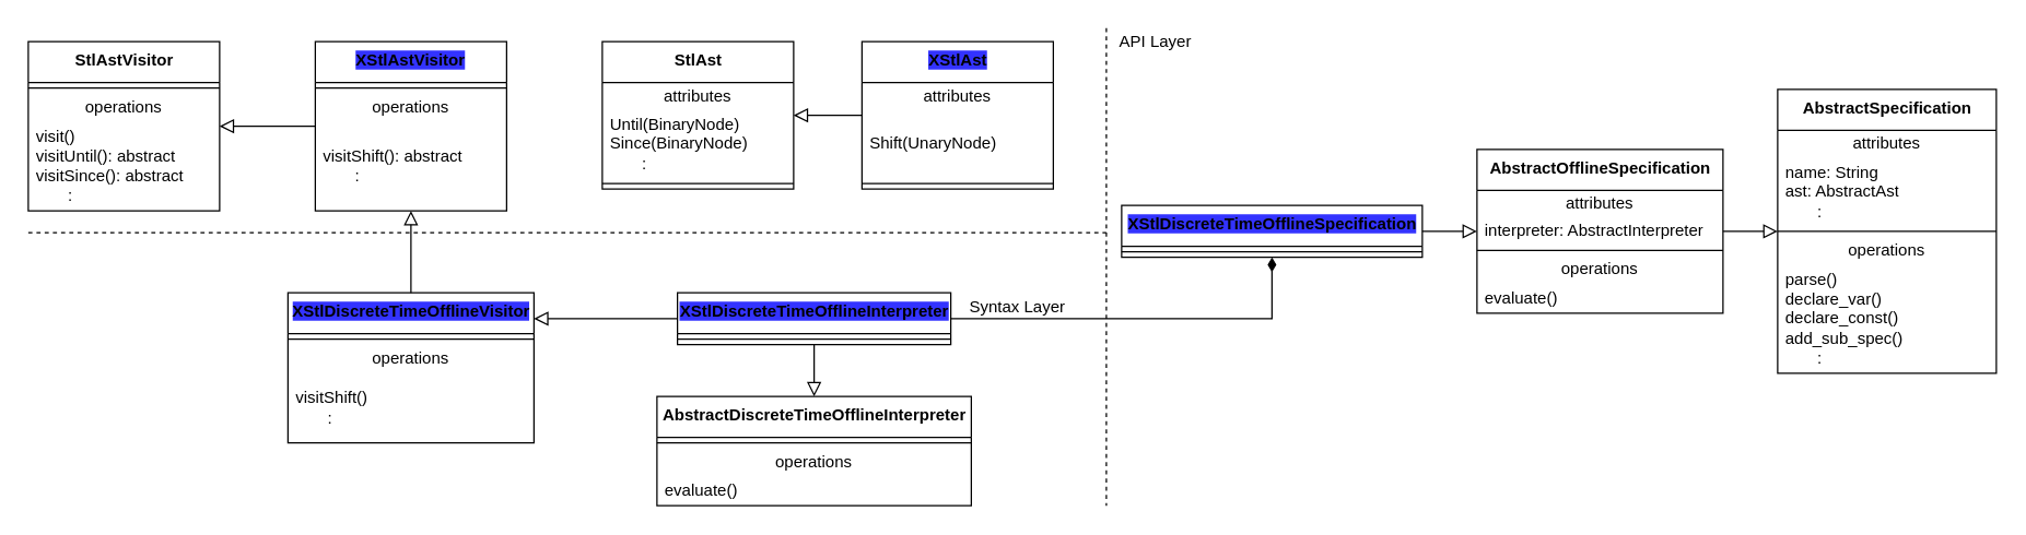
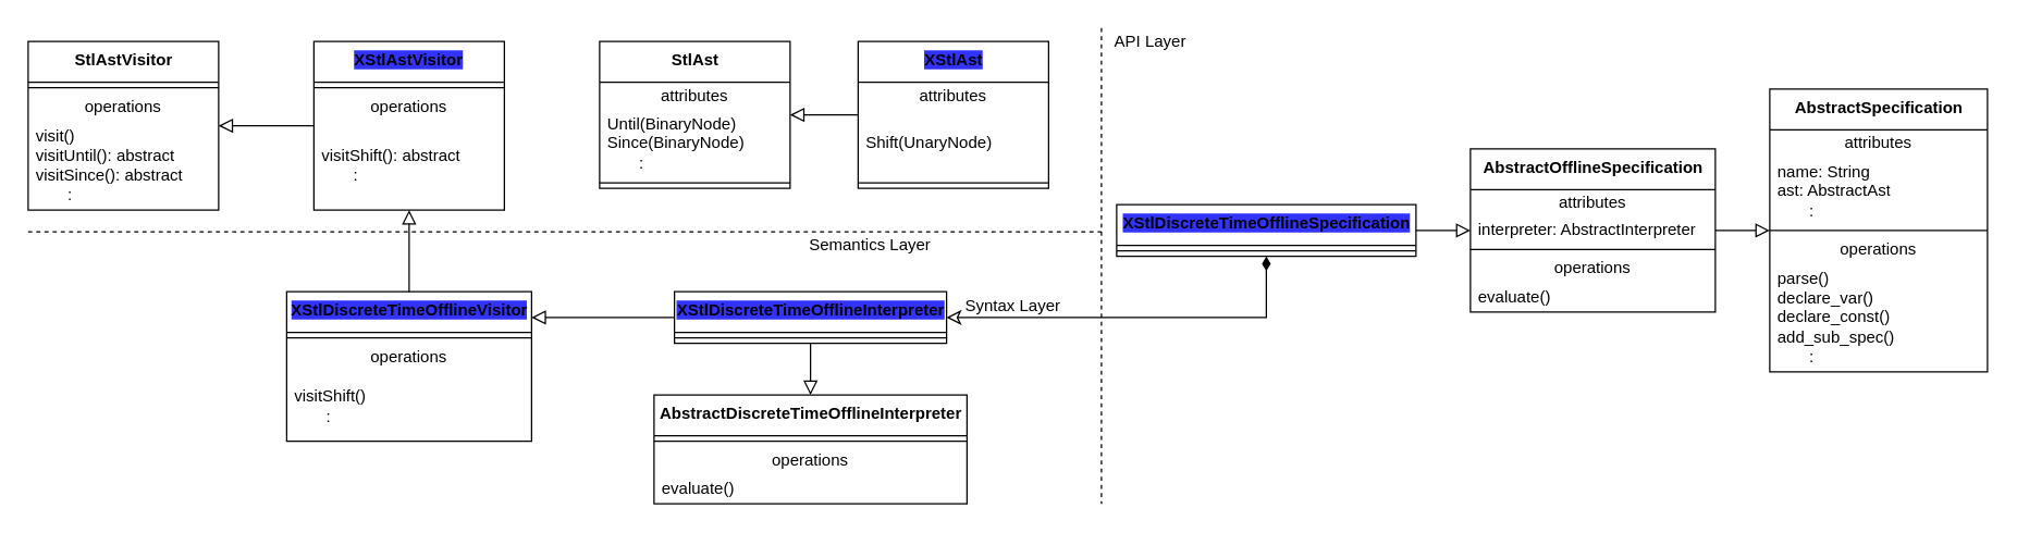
+ <mxCell id="32" value="Semantics Layer" style="text;html=1;strokeColor=none;fillColor=none;align=center;verticalAlign=middle;whiteSpace=wrap;rounded=0;" parent="1" vertex="1"><mxGeometry x="588.82" y="170" width="100" height="20" as="geometry" /></mxCell>
- <mxCell id="27" value="" style="endArrow=none;startArrow=diamondThin;endFill=0;startFill=1;html=1;verticalAlign=bottom;labelBackgroundColor=none;strokeWidth=1;startSize=8;endSize=8;edgeStyle=elbowEdgeStyle;elbow=vertical;rounded=0;exitX=0.5;exitY=1;exitDx=0;exitDy=0;" parent="1" source="28" target="2" edge="1"><mxGeometry width="160" relative="1" as="geometry"><mxPoint x="890" y="233" as="sourcePoint" /><mxPoint x="780" y="22" as="targetPoint" /><Array as="points"><mxPoint x="820" y="233" /><mxPoint x="360" y="152" /><mxPoint x="170" y="152" /></Array></mxGeometry></mxCell>
+ <mxCell id="27" value="" style="endArrow=classic;startArrow=diamondThin;endFill=0;startFill=1;html=1;verticalAlign=bottom;labelBackgroundColor=none;strokeWidth=1;startSize=8;endSize=8;edgeStyle=elbowEdgeStyle;elbow=vertical;rounded=0;exitX=0.5;exitY=1;exitDx=0;exitDy=0;" parent="1" source="28" target="2" edge="1"><mxGeometry width="160" relative="1" as="geometry"><mxPoint x="890" y="233" as="sourcePoint" /><mxPoint x="780" y="22" as="targetPoint" /><Array as="points"><mxPoint x="820" y="233" /><mxPoint x="360" y="152" /><mxPoint x="170" y="152" /></Array></mxGeometry></mxCell>
